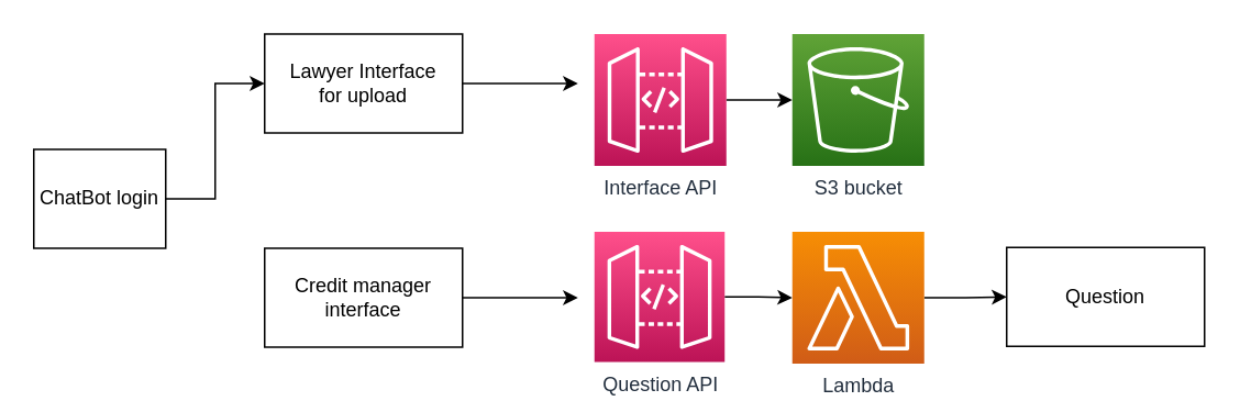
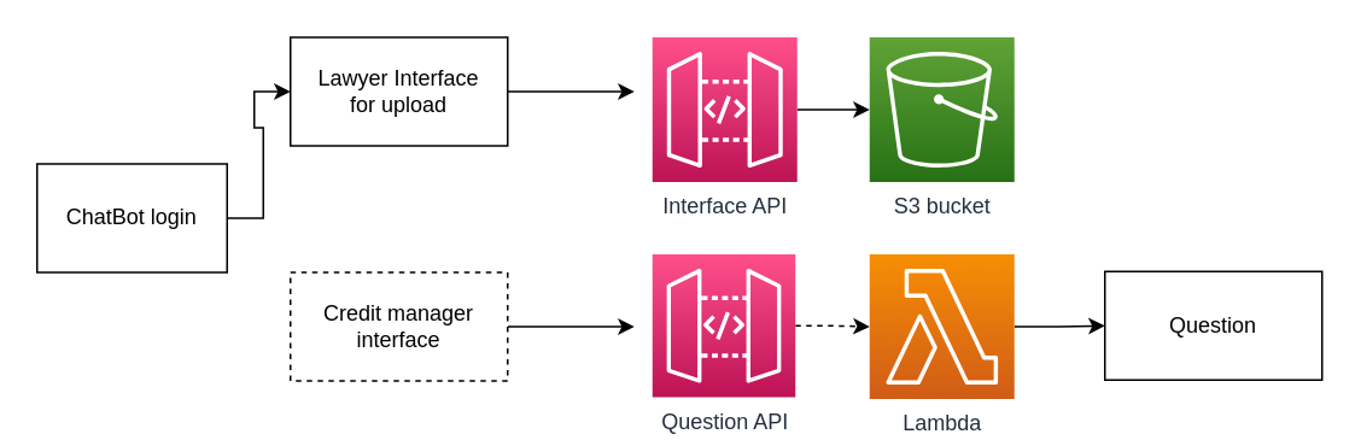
- <mxCell id="3" value="ChatBot login" style="rounded=0;whiteSpace=wrap;html=1;strokeColor=#000000;" vertex="1" parent="1"><mxGeometry x="20" y="90" width="80" height="60" as="geometry" /></mxCell>
+ <mxCell id="3" value="ChatBot login" style="rounded=0;whiteSpace=wrap;html=1;strokeColor=#000000;" vertex="1" parent="1"><mxGeometry x="20" y="90" width="105" height="60" as="geometry" /></mxCell>
- <mxCell id="10" style="edgeStyle=orthogonalEdgeStyle;rounded=0;orthogonalLoop=1;jettySize=auto;html=1;exitX=1;exitY=0.5;exitDx=0;exitDy=0;exitPerimeter=0;entryX=0;entryY=0.5;entryDx=0;entryDy=0;entryPerimeter=0;" edge="1" parent="1" source="11" target="14"><mxGeometry relative="1" as="geometry" /></mxCell>
+ <mxCell id="10" style="edgeStyle=orthogonalEdgeStyle;rounded=0;orthogonalLoop=1;jettySize=auto;html=1;exitX=1;exitY=0.5;exitDx=0;exitDy=0;exitPerimeter=0;entryX=0;entryY=0.5;entryDx=0;entryDy=0;entryPerimeter=0;dashed=1;" edge="1" parent="1" source="11" target="14"><mxGeometry relative="1" as="geometry" /></mxCell>
- <mxCell id="7" value="Credit manager&lt;br&gt;interface" style="rounded=0;whiteSpace=wrap;html=1;" vertex="1" parent="1"><mxGeometry x="160" y="150" width="120" height="60" as="geometry" /></mxCell>
+ <mxCell id="7" value="Credit manager&lt;br&gt;interface" style="rounded=0;whiteSpace=wrap;html=1;dashed=1;" vertex="1" parent="1"><mxGeometry x="160" y="150" width="120" height="60" as="geometry" /></mxCell>
